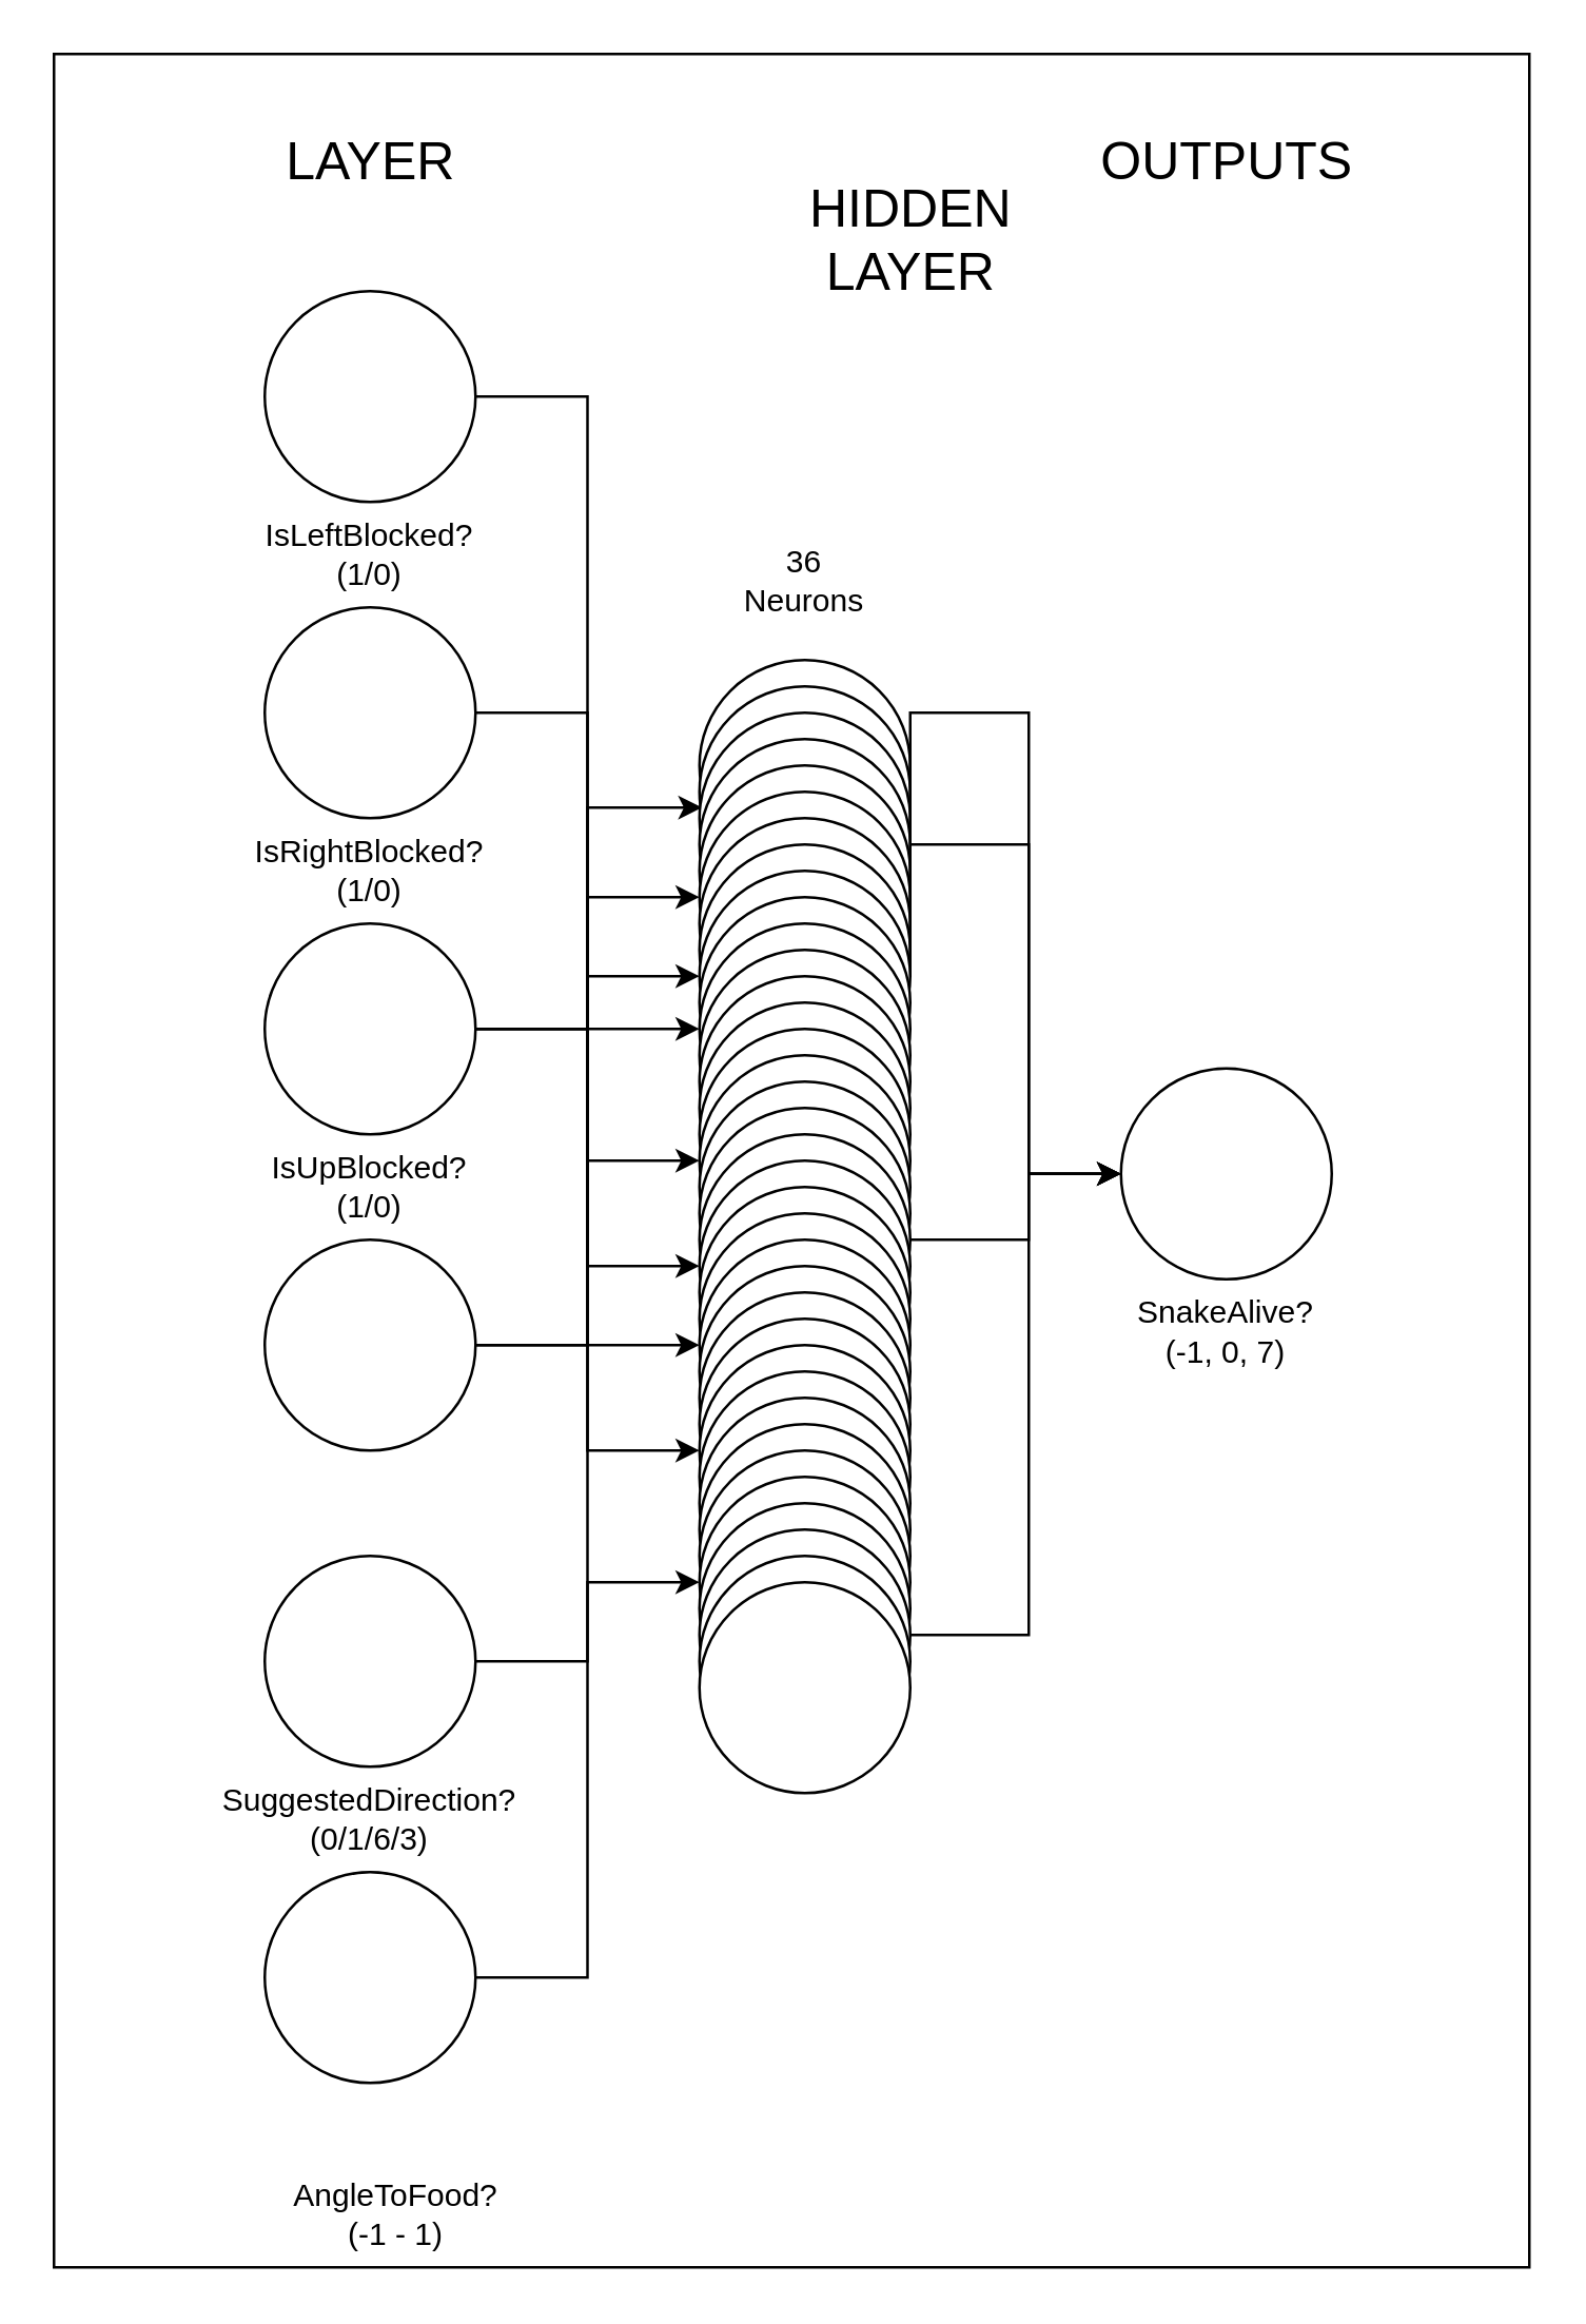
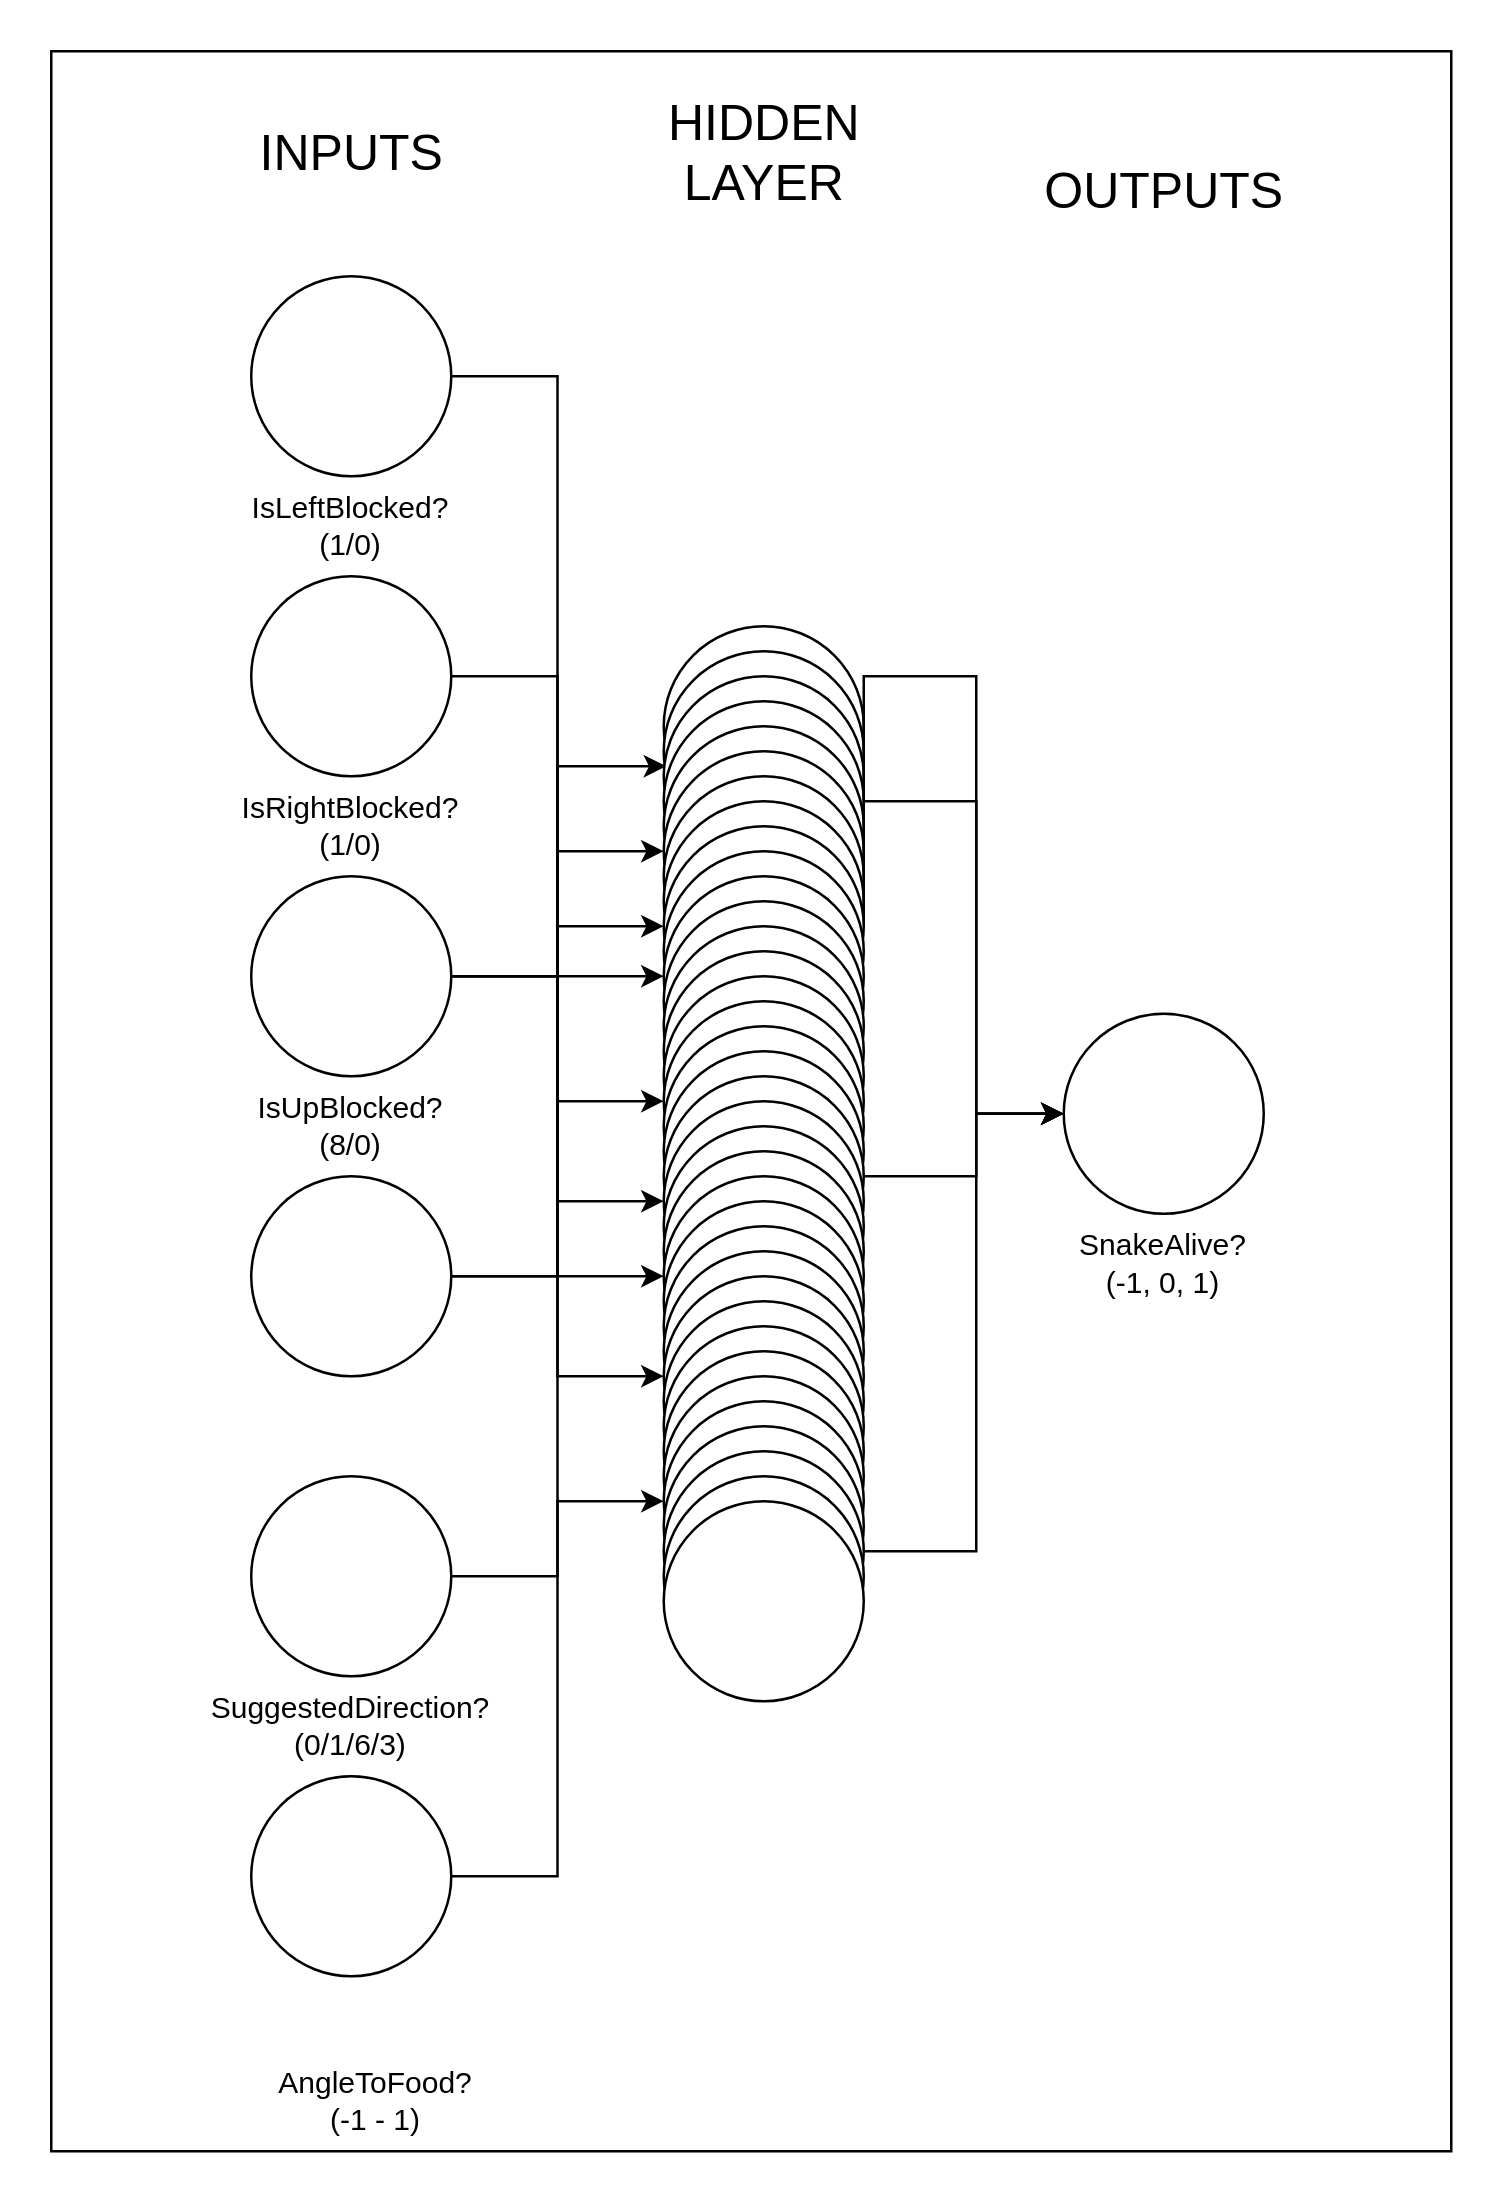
- <mxCell id="22" value="&lt;font style=&quot;font-size: 20px&quot;&gt;LAYER&lt;/font&gt;" style="text;html=1;align=center;verticalAlign=middle;resizable=0;points=[];autosize=1;" parent="1" vertex="1"><mxGeometry x="95" y="50" width="90" height="20" as="geometry" /></mxCell>
+ <mxCell id="22" value="&lt;font style=&quot;font-size: 20px&quot;&gt;INPUTS&lt;/font&gt;" style="text;html=1;align=center;verticalAlign=middle;resizable=0;points=[];autosize=1;" parent="1" vertex="1"><mxGeometry x="95" y="50" width="90" height="20" as="geometry" /></mxCell>
- <mxCell id="23" value="&lt;font style=&quot;font-size: 20px&quot;&gt;OUTPUTS&lt;/font&gt;" style="text;html=1;align=center;verticalAlign=middle;resizable=0;points=[];autosize=1;" parent="1" vertex="1"><mxGeometry x="410" y="50" width="110" height="20" as="geometry" /></mxCell>
+ <mxCell id="23" value="&lt;font style=&quot;font-size: 20px&quot;&gt;OUTPUTS&lt;/font&gt;" style="text;html=1;align=center;verticalAlign=middle;resizable=0;points=[];autosize=1;" parent="1" vertex="1"><mxGeometry x="410" y="65" width="110" height="20" as="geometry" /></mxCell>
- <mxCell id="24" value="&lt;font style=&quot;font-size: 20px&quot;&gt;HIDDEN&lt;br&gt;LAYER&lt;br&gt;&lt;/font&gt;" style="text;html=1;align=center;verticalAlign=middle;resizable=0;points=[];autosize=1;" vertex="1" parent="1"><mxGeometry x="300" y="70" width="90" height="40" as="geometry" /></mxCell>
+ <mxCell id="24" value="&lt;font style=&quot;font-size: 20px&quot;&gt;HIDDEN&lt;br&gt;LAYER&lt;br&gt;&lt;/font&gt;" style="text;html=1;align=center;verticalAlign=middle;resizable=0;points=[];autosize=1;" vertex="1" parent="1"><mxGeometry x="260" y="40" width="90" height="40" as="geometry" /></mxCell>
- <mxCell id="26" value="36&lt;br&gt;Neurons" style="text;html=1;strokeColor=none;fillColor=none;align=center;verticalAlign=middle;whiteSpace=wrap;rounded=0;" vertex="1" parent="1"><mxGeometry x="285" y="210" width="40" height="20" as="geometry" /></mxCell>
- <mxCell id="15" value="IsUpBlocked?(1/0)" style="text;html=1;strokeColor=none;fillColor=none;align=center;verticalAlign=middle;whiteSpace=wrap;rounded=0;" parent="1" vertex="1"><mxGeometry x="120" y="440" width="40" height="20" as="geometry" /></mxCell>
+ <mxCell id="15" value="IsUpBlocked?(8/0)" style="text;html=1;strokeColor=none;fillColor=none;align=center;verticalAlign=middle;whiteSpace=wrap;rounded=0;" parent="1" vertex="1"><mxGeometry x="120" y="440" width="40" height="20" as="geometry" /></mxCell>
- <mxCell id="21" value="SnakeAlive?&lt;br&gt;(-1, 0, 7)" style="text;html=1;strokeColor=none;fillColor=none;align=center;verticalAlign=middle;whiteSpace=wrap;rounded=0;" parent="1" vertex="1"><mxGeometry x="445" y="495" width="40" height="20" as="geometry" /></mxCell>
+ <mxCell id="21" value="SnakeAlive?&lt;br&gt;(-1, 0, 1)" style="text;html=1;strokeColor=none;fillColor=none;align=center;verticalAlign=middle;whiteSpace=wrap;rounded=0;" parent="1" vertex="1"><mxGeometry x="445" y="495" width="40" height="20" as="geometry" /></mxCell>
